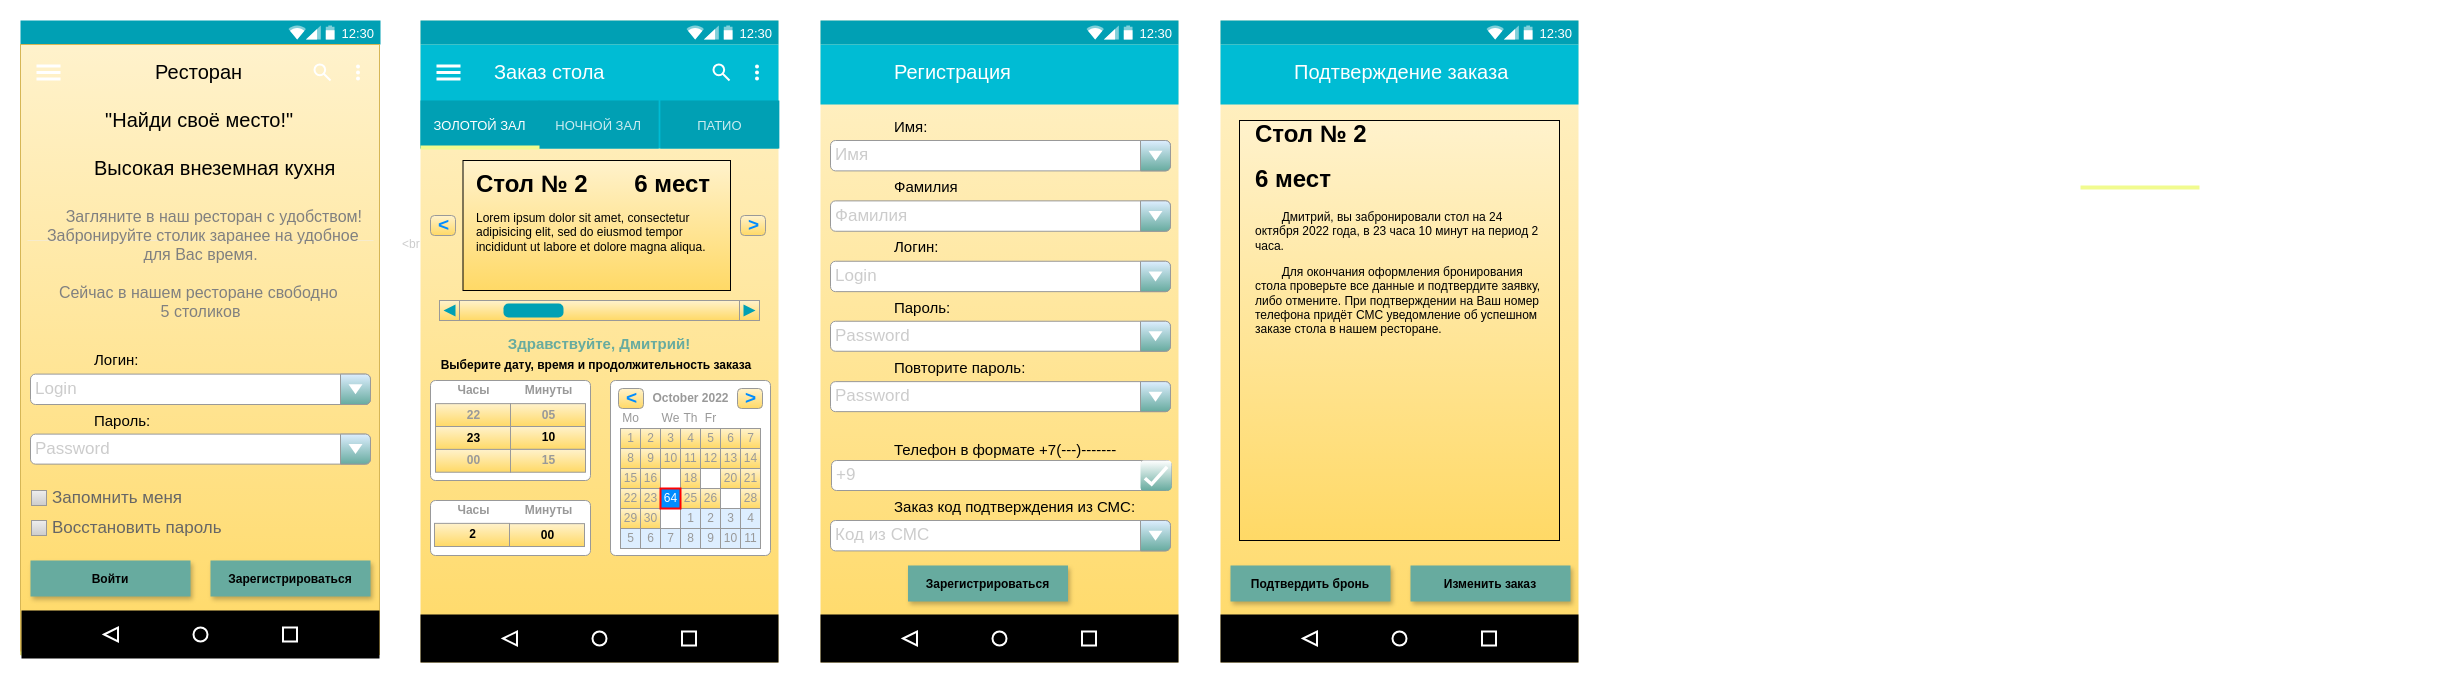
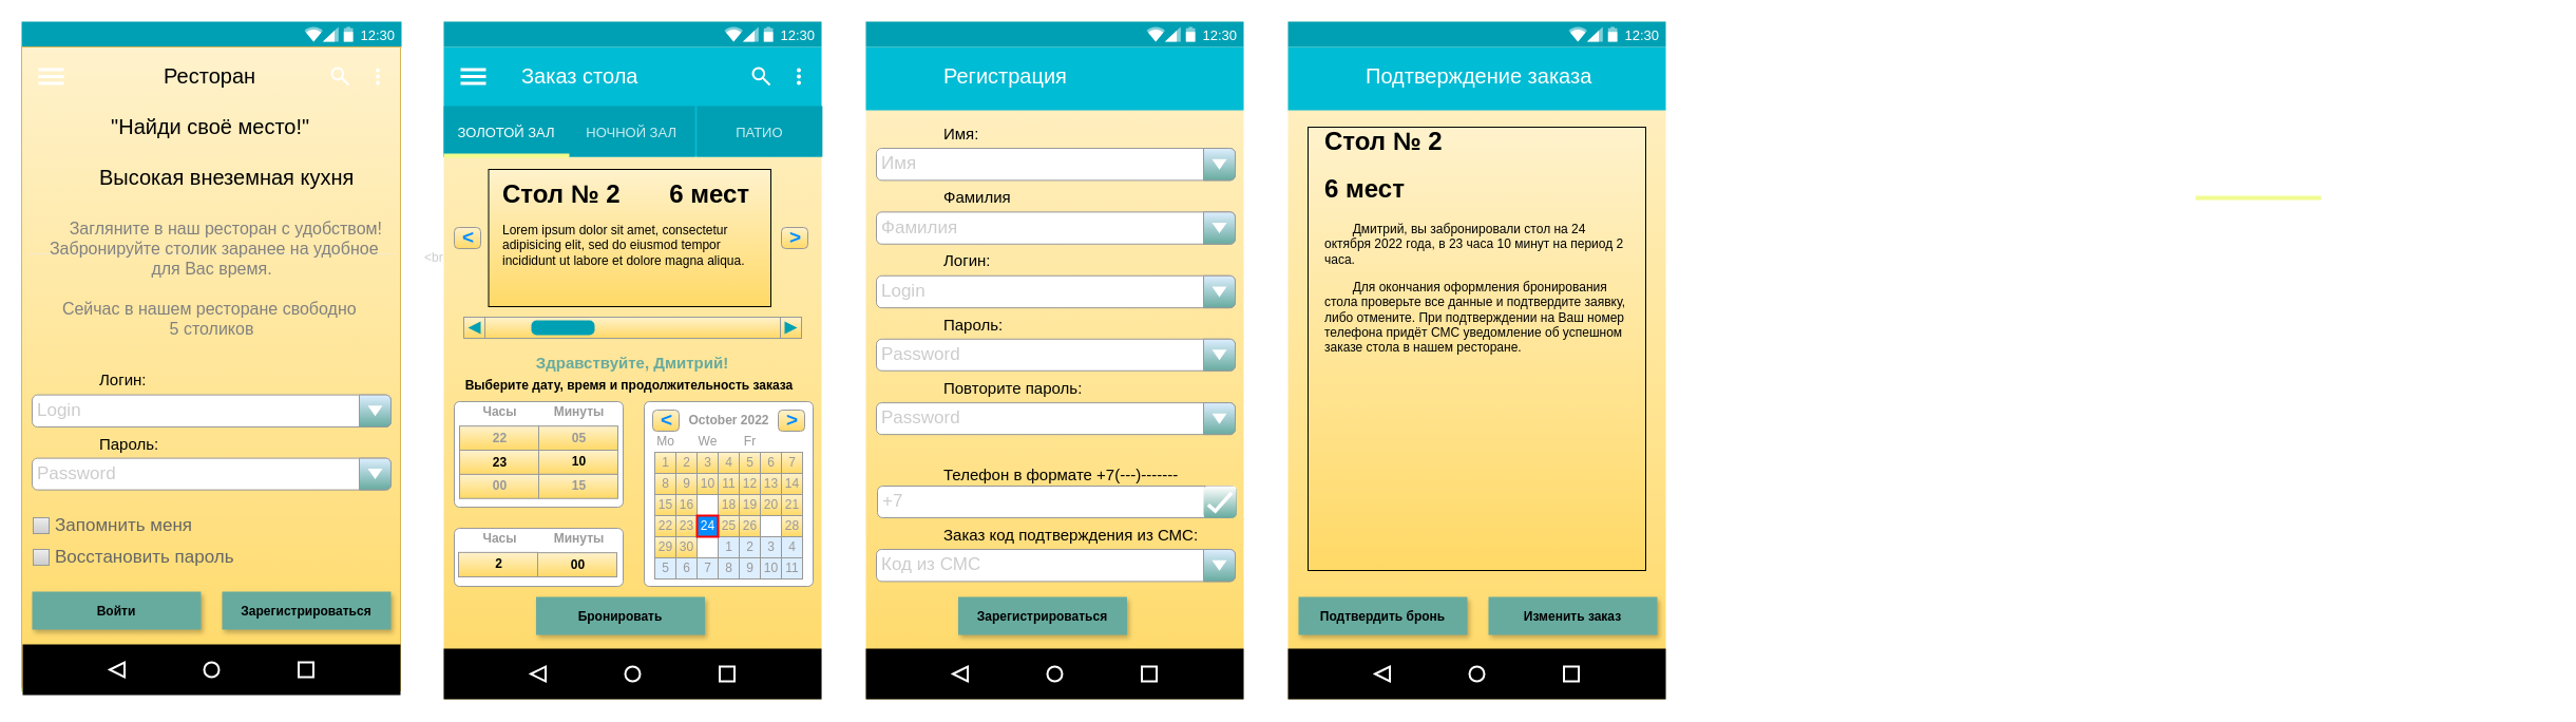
- <mxCell id="49" value="Th" style="strokeWidth=1;shadow=0;dashed=0;align=center;html=1;shape=mxgraph.mockup.forms.anchor;fontColor=#999999;labelBackgroundColor=none;labelBorderColor=none;fillColor=#FFF2CC;gradientColor=#FFD966;" parent="43" vertex="1"><mxGeometry x="70" y="28" width="20" height="20" as="geometry" /></mxCell>
- <mxCell id="135" value="+9" style="strokeWidth=1;shadow=0;dashed=0;align=center;html=1;shape=mxgraph.mockup.forms.comboBox;strokeColor=#999999;fillColor=#FFFFFF;align=left;fillColor2=#FFFFFF;mainText=;fontColor=#CCCCCC;fontSize=17;spacingLeft=3;labelBackgroundColor=none;labelBorderColor=none;" parent="111" vertex="1"><mxGeometry x="11" y="440" width="340" height="30" as="geometry" /></mxCell>
+ <mxCell id="135" value="+7" style="strokeWidth=1;shadow=0;dashed=0;align=center;html=1;shape=mxgraph.mockup.forms.comboBox;strokeColor=#999999;fillColor=#FFFFFF;align=left;fillColor2=#FFFFFF;mainText=;fontColor=#CCCCCC;fontSize=17;spacingLeft=3;labelBackgroundColor=none;labelBorderColor=none;" parent="111" vertex="1"><mxGeometry x="11" y="440" width="340" height="30" as="geometry" /></mxCell>
+ <mxCell id="68" value="19" style="strokeWidth=1;shadow=0;dashed=0;align=center;html=1;shape=mxgraph.mockup.forms.rrect;rSize=0;strokeColor=#999999;fontColor=#999999;labelBackgroundColor=none;labelBorderColor=none;fillColor=#FFF2CC;gradientColor=#FFD966;" parent="43" vertex="1"><mxGeometry x="90" y="88" width="20" height="20" as="geometry" /></mxCell>
- <mxCell id="89" value="64" style="strokeWidth=1;shadow=0;dashed=0;align=center;html=1;shape=mxgraph.mockup.forms.rrect;rSize=0;strokeColor=#ff0000;fontColor=#ffffff;strokeWidth=2;fillColor=#008cff;labelBackgroundColor=none;labelBorderColor=none;" parent="43" vertex="1"><mxGeometry x="50" y="108" width="20" height="20" as="geometry" /></mxCell>
+ <mxCell id="89" value="24" style="strokeWidth=1;shadow=0;dashed=0;align=center;html=1;shape=mxgraph.mockup.forms.rrect;rSize=0;strokeColor=#ff0000;fontColor=#ffffff;strokeWidth=2;fillColor=#008cff;labelBackgroundColor=none;labelBorderColor=none;" parent="43" vertex="1"><mxGeometry x="50" y="108" width="20" height="20" as="geometry" /></mxCell>
+ <mxCell id="91" value="Бронировать" style="dashed=0;align=center;fontSize=12;shape=rect;fillColor=#67AB9F;strokeColor=none;fontStyle=1;shadow=1;labelBackgroundColor=none;fontColor=#000000;" parent="25" vertex="1"><mxGeometry x="87.5" y="545" width="160" height="36" as="geometry" /></mxCell>
